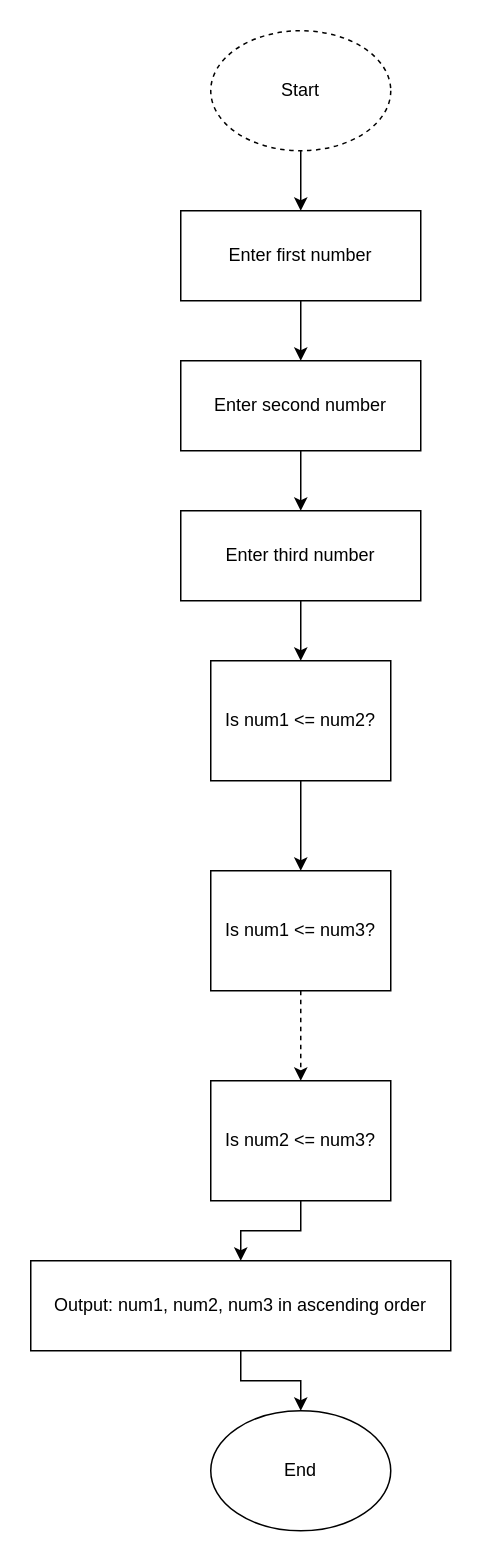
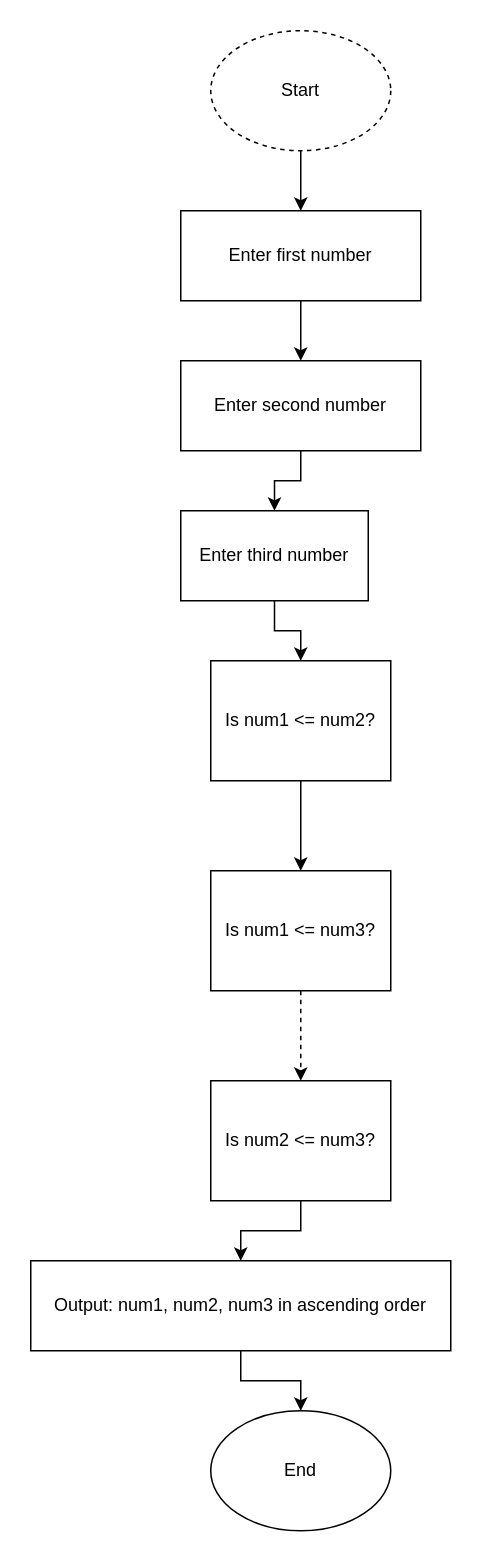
- <mxCell id="5" value="Enter third number" style="rounded=0;whiteSpace=wrap;html=1;" vertex="1" parent="1"><mxGeometry x="120" y="340" width="160" height="60" as="geometry" /></mxCell>
+ <mxCell id="5" value="Enter third number" style="rounded=0;whiteSpace=wrap;html=1;" vertex="1" parent="1"><mxGeometry x="120" y="340" width="125" height="60" as="geometry" /></mxCell>
